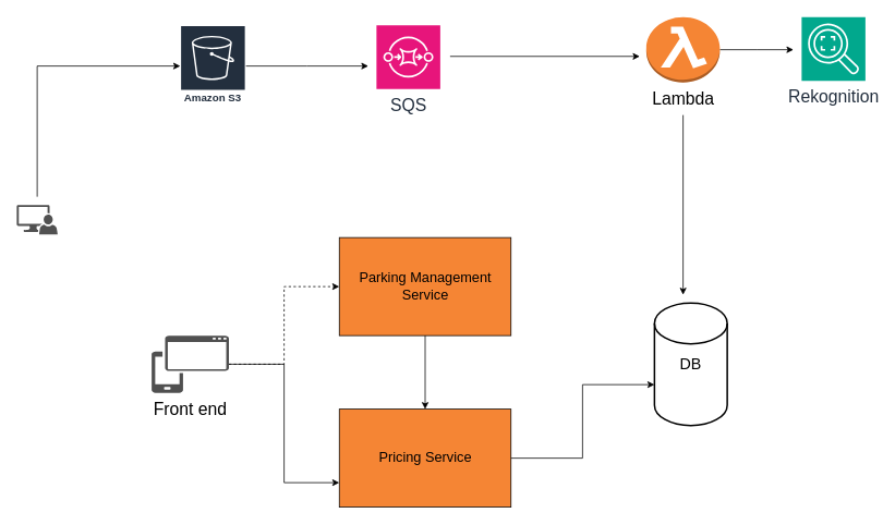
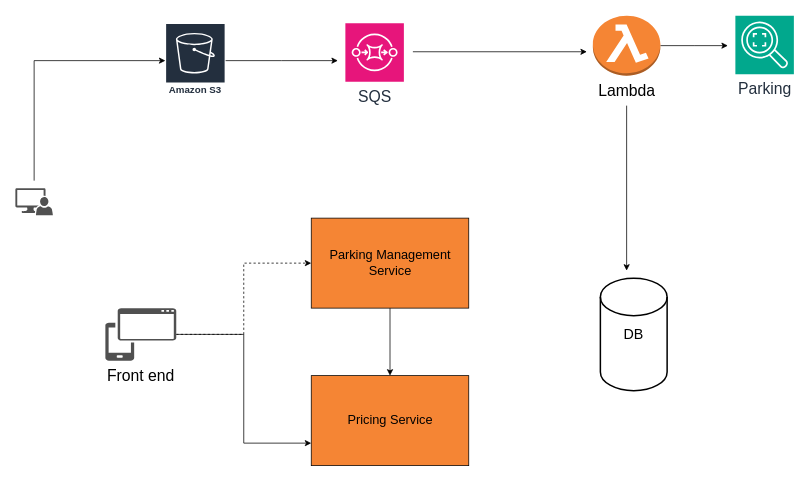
- <mxCell id="11" value="Rekognition&lt;div style=&quot;font-size: 21px;&quot;&gt;&lt;br style=&quot;font-size: 21px;&quot;&gt;&lt;/div&gt;" style="sketch=0;points=[[0,0,0],[0.25,0,0],[0.5,0,0],[0.75,0,0],[1,0,0],[0,1,0],[0.25,1,0],[0.5,1,0],[0.75,1,0],[1,1,0],[0,0.25,0],[0,0.5,0],[0,0.75,0],[1,0.25,0],[1,0.5,0],[1,0.75,0]];outlineConnect=0;fontColor=#232F3E;fillColor=#01A88D;strokeColor=#ffffff;dashed=0;verticalLabelPosition=bottom;verticalAlign=top;align=center;html=1;fontSize=21;fontStyle=0;aspect=fixed;shape=mxgraph.aws4.resourceIcon;resIcon=mxgraph.aws4.rekognition_2;" vertex="1" parent="1"><mxGeometry x="980" y="20" width="78" height="78" as="geometry" /></mxCell>
+ <mxCell id="11" value="Parking&lt;div style=&quot;font-size: 21px;&quot;&gt;&lt;br style=&quot;font-size: 21px;&quot;&gt;&lt;/div&gt;" style="sketch=0;points=[[0,0,0],[0.25,0,0],[0.5,0,0],[0.75,0,0],[1,0,0],[0,1,0],[0.25,1,0],[0.5,1,0],[0.75,1,0],[1,1,0],[0,0.25,0],[0,0.5,0],[0,0.75,0],[1,0.25,0],[1,0.5,0],[1,0.75,0]];outlineConnect=0;fontColor=#232F3E;fillColor=#01A88D;strokeColor=#ffffff;dashed=0;verticalLabelPosition=bottom;verticalAlign=top;align=center;html=1;fontSize=21;fontStyle=0;aspect=fixed;shape=mxgraph.aws4.resourceIcon;resIcon=mxgraph.aws4.rekognition_2;" vertex="1" parent="1"><mxGeometry x="980" y="20" width="78" height="78" as="geometry" /></mxCell>
- <mxCell id="15" value="Front end" style="sketch=0;pointerEvents=1;shadow=0;dashed=0;html=1;strokeColor=none;labelPosition=center;verticalLabelPosition=bottom;verticalAlign=top;align=center;fillColor=#505050;shape=mxgraph.mscae.intune.device_os;fontSize=21;" vertex="1" parent="1"><mxGeometry x="185" y="410" width="94.5" height="70" as="geometry" /></mxCell>
+ <mxCell id="15" value="Front end" style="sketch=0;pointerEvents=1;shadow=0;dashed=0;html=1;strokeColor=none;labelPosition=center;verticalLabelPosition=bottom;verticalAlign=top;align=center;fillColor=#505050;shape=mxgraph.mscae.intune.device_os;fontSize=21;" vertex="1" parent="1"><mxGeometry x="140" y="410" width="94.5" height="70" as="geometry" /></mxCell>
- <mxCell id="17" style="edgeStyle=orthogonalEdgeStyle;rounded=0;orthogonalLoop=1;jettySize=auto;html=1;" edge="1" parent="1" source="18" target="12"><mxGeometry relative="1" as="geometry"><Array as="points"><mxPoint x="712" y="560" /><mxPoint x="712" y="470" /></Array></mxGeometry></mxCell>
